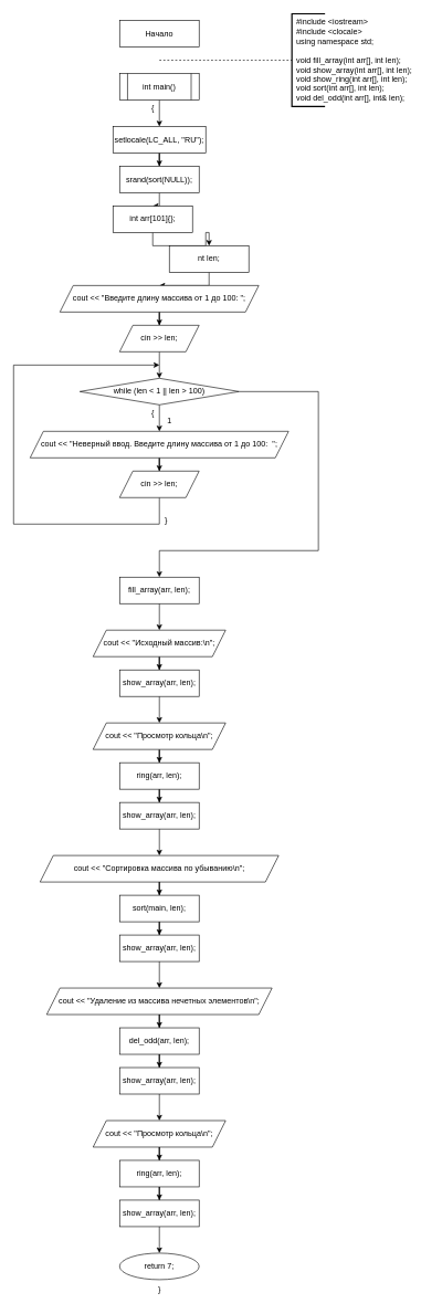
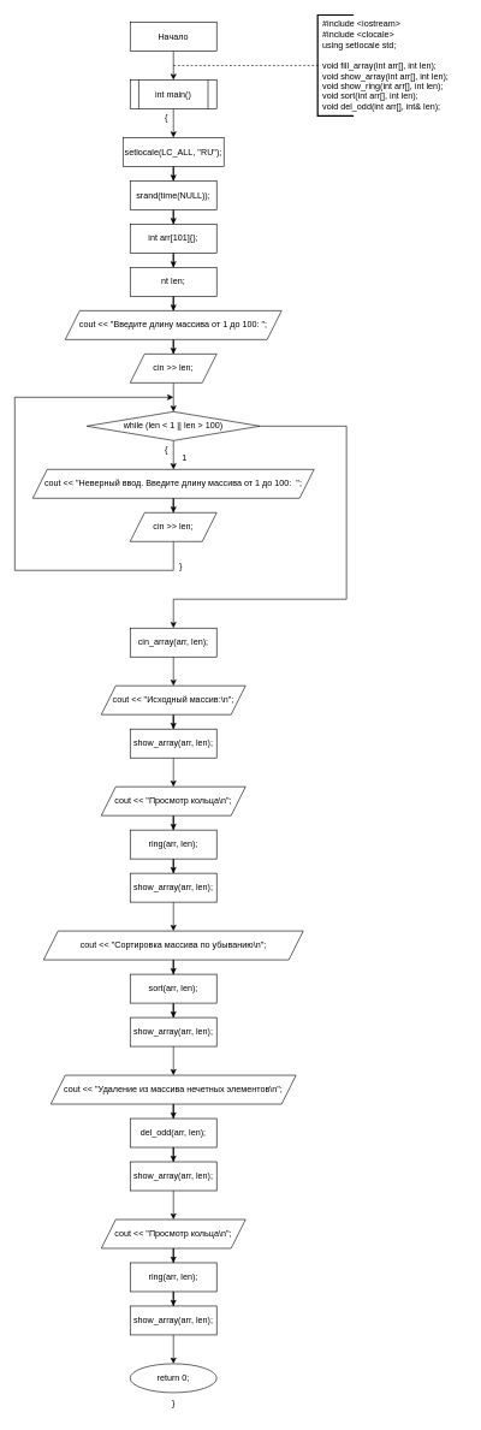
- <mxCell id="8" value="&lt;div&gt;#include &amp;lt;iostream&amp;gt;&lt;/div&gt;&lt;div&gt;#include &amp;lt;clocale&amp;gt;&lt;/div&gt;&lt;div&gt;using namespace std;&lt;/div&gt;&lt;div&gt;&lt;br&gt;&lt;/div&gt;&lt;div&gt;void fill_array(int arr[], int len);&lt;/div&gt;&lt;div&gt;void show_array(int arr[], int len);&lt;/div&gt;&lt;div&gt;void show_ring(int arr[], int len);&lt;/div&gt;&lt;div&gt;void sort(int arr[], int len);&lt;/div&gt;&lt;div&gt;void del_odd(int arr[], int&amp;amp; len);&lt;/div&gt;" style="text;html=1;align=left;verticalAlign=middle;resizable=0;points=[];autosize=1;strokeColor=none;fillColor=none;" parent="1" vertex="1"><mxGeometry x="445" y="20" width="200" height="140" as="geometry" /></mxCell>
+ <mxCell id="8" value="&lt;div&gt;#include &amp;lt;iostream&amp;gt;&lt;/div&gt;&lt;div&gt;#include &amp;lt;clocale&amp;gt;&lt;/div&gt;&lt;div&gt;using setlocale std;&lt;/div&gt;&lt;div&gt;&lt;br&gt;&lt;/div&gt;&lt;div&gt;void fill_array(int arr[], int len);&lt;/div&gt;&lt;div&gt;void show_array(int arr[], int len);&lt;/div&gt;&lt;div&gt;void show_ring(int arr[], int len);&lt;/div&gt;&lt;div&gt;void sort(int arr[], int len);&lt;/div&gt;&lt;div&gt;void del_odd(int arr[], int&amp;amp; len);&lt;/div&gt;" style="text;html=1;align=left;verticalAlign=middle;resizable=0;points=[];autosize=1;strokeColor=none;fillColor=none;" parent="1" vertex="1"><mxGeometry x="445" y="20" width="200" height="140" as="geometry" /></mxCell>
+ <mxCell id="2" value="" style="edgeStyle=orthogonalEdgeStyle;rounded=0;orthogonalLoop=1;jettySize=auto;html=1;" parent="1" source="3" target="5" edge="1"><mxGeometry relative="1" as="geometry" /></mxCell>
- <mxCell id="13" value="srand(sort(NULL));" style="whiteSpace=wrap;html=1;" parent="1" vertex="1"><mxGeometry x="180" y="250" width="120" height="40" as="geometry" /></mxCell>
+ <mxCell id="13" value="srand(time(NULL));" style="whiteSpace=wrap;html=1;" parent="1" vertex="1"><mxGeometry x="180" y="250" width="120" height="40" as="geometry" /></mxCell>
- <mxCell id="15" value="int arr[101]{};" style="whiteSpace=wrap;html=1;" parent="1" vertex="1"><mxGeometry x="170" y="310" width="120" height="40" as="geometry" /></mxCell>
+ <mxCell id="15" value="int arr[101]{};" style="whiteSpace=wrap;html=1;" parent="1" vertex="1"><mxGeometry x="180" y="310" width="120" height="40" as="geometry" /></mxCell>
- <mxCell id="17" value="nt len;" style="whiteSpace=wrap;html=1;" parent="1" vertex="1"><mxGeometry x="255" y="370" width="120" height="40" as="geometry" /></mxCell>
+ <mxCell id="17" value="nt len;" style="whiteSpace=wrap;html=1;" parent="1" vertex="1"><mxGeometry x="180" y="370" width="120" height="40" as="geometry" /></mxCell>
- <mxCell id="33" value="fill_array(arr, len);" style="rounded=0;whiteSpace=wrap;html=1;" parent="1" vertex="1"><mxGeometry x="180" y="870" width="120" height="40" as="geometry" /></mxCell>
+ <mxCell id="33" value="cin_array(arr, len);" style="rounded=0;whiteSpace=wrap;html=1;" parent="1" vertex="1"><mxGeometry x="180" y="870" width="120" height="40" as="geometry" /></mxCell>
- <mxCell id="43" value="sort(main, len);" style="whiteSpace=wrap;html=1;rounded=0;" parent="1" vertex="1"><mxGeometry x="180" y="1350" width="120" height="40" as="geometry" /></mxCell>
+ <mxCell id="43" value="sort(arr, len);" style="whiteSpace=wrap;html=1;rounded=0;" parent="1" vertex="1"><mxGeometry x="180" y="1350" width="120" height="40" as="geometry" /></mxCell>
- <mxCell id="52" value="return 7;" style="ellipse;whiteSpace=wrap;html=1;" parent="1" vertex="1"><mxGeometry x="180" y="1890" width="120" height="40" as="geometry" /></mxCell>
+ <mxCell id="52" value="return 0;" style="ellipse;whiteSpace=wrap;html=1;" parent="1" vertex="1"><mxGeometry x="180" y="1890" width="120" height="40" as="geometry" /></mxCell>
